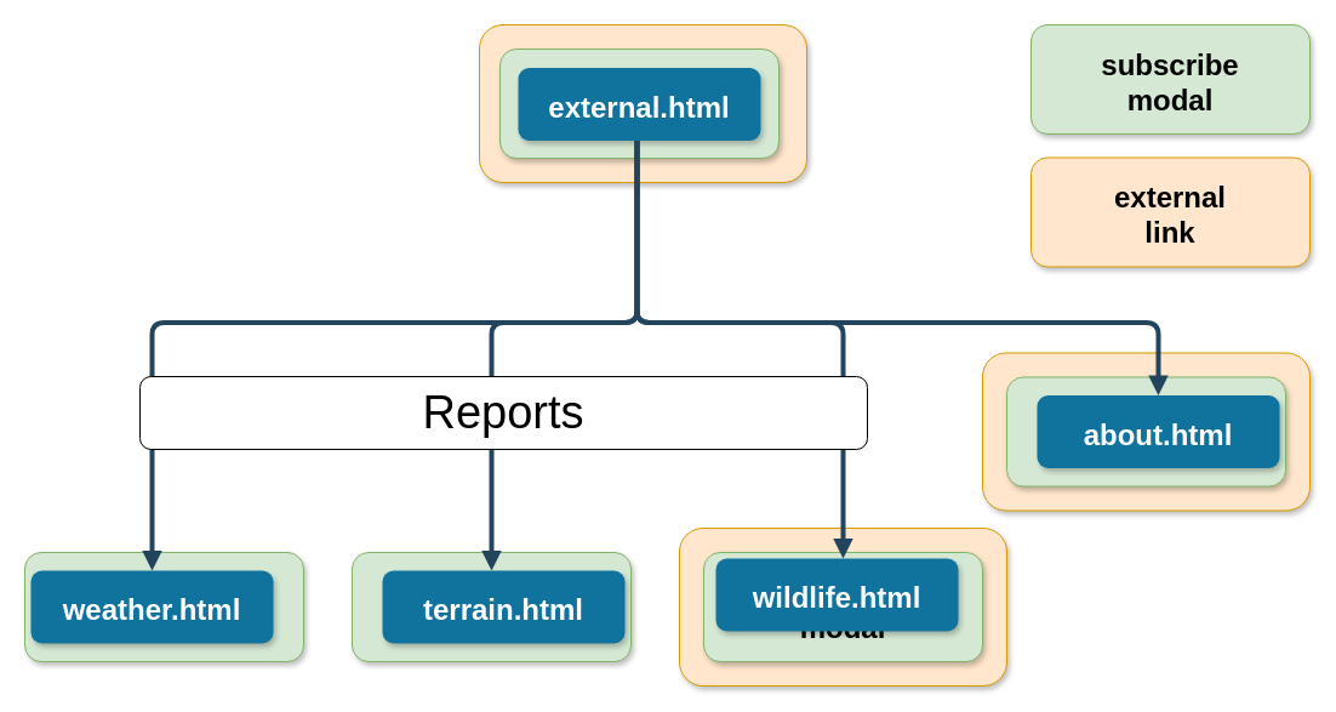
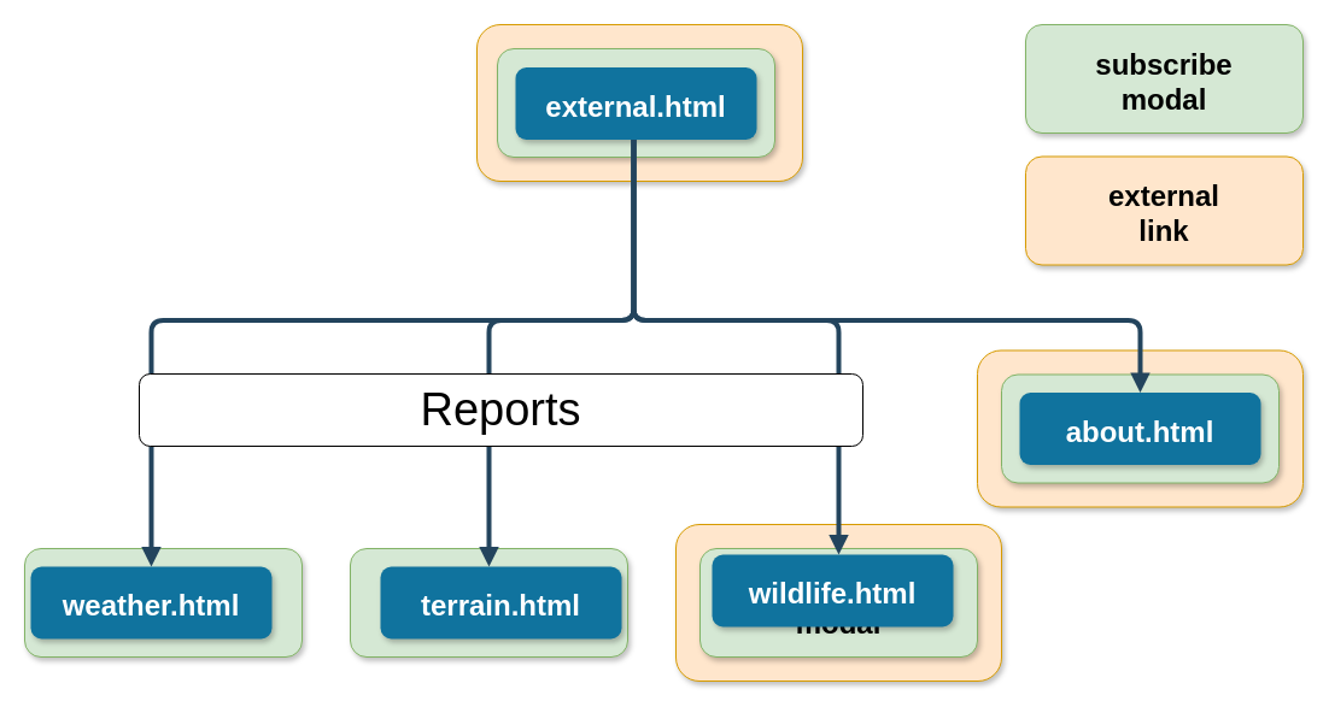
- <mxCell id="14" value="about.html" style="rounded=1;fillColor=#10739E;strokeColor=none;shadow=1;gradientColor=none;fontStyle=1;fontColor=#FFFFFF;fontSize=24;" parent="1" vertex="1"><mxGeometry x="855" y="325.5" width="200" height="60" as="geometry" /></mxCell>
+ <mxCell id="14" value="about.html" style="rounded=1;fillColor=#10739E;strokeColor=none;shadow=1;gradientColor=none;fontStyle=1;fontColor=#FFFFFF;fontSize=24;" parent="1" vertex="1"><mxGeometry x="845" y="325.5" width="200" height="60" as="geometry" /></mxCell>
